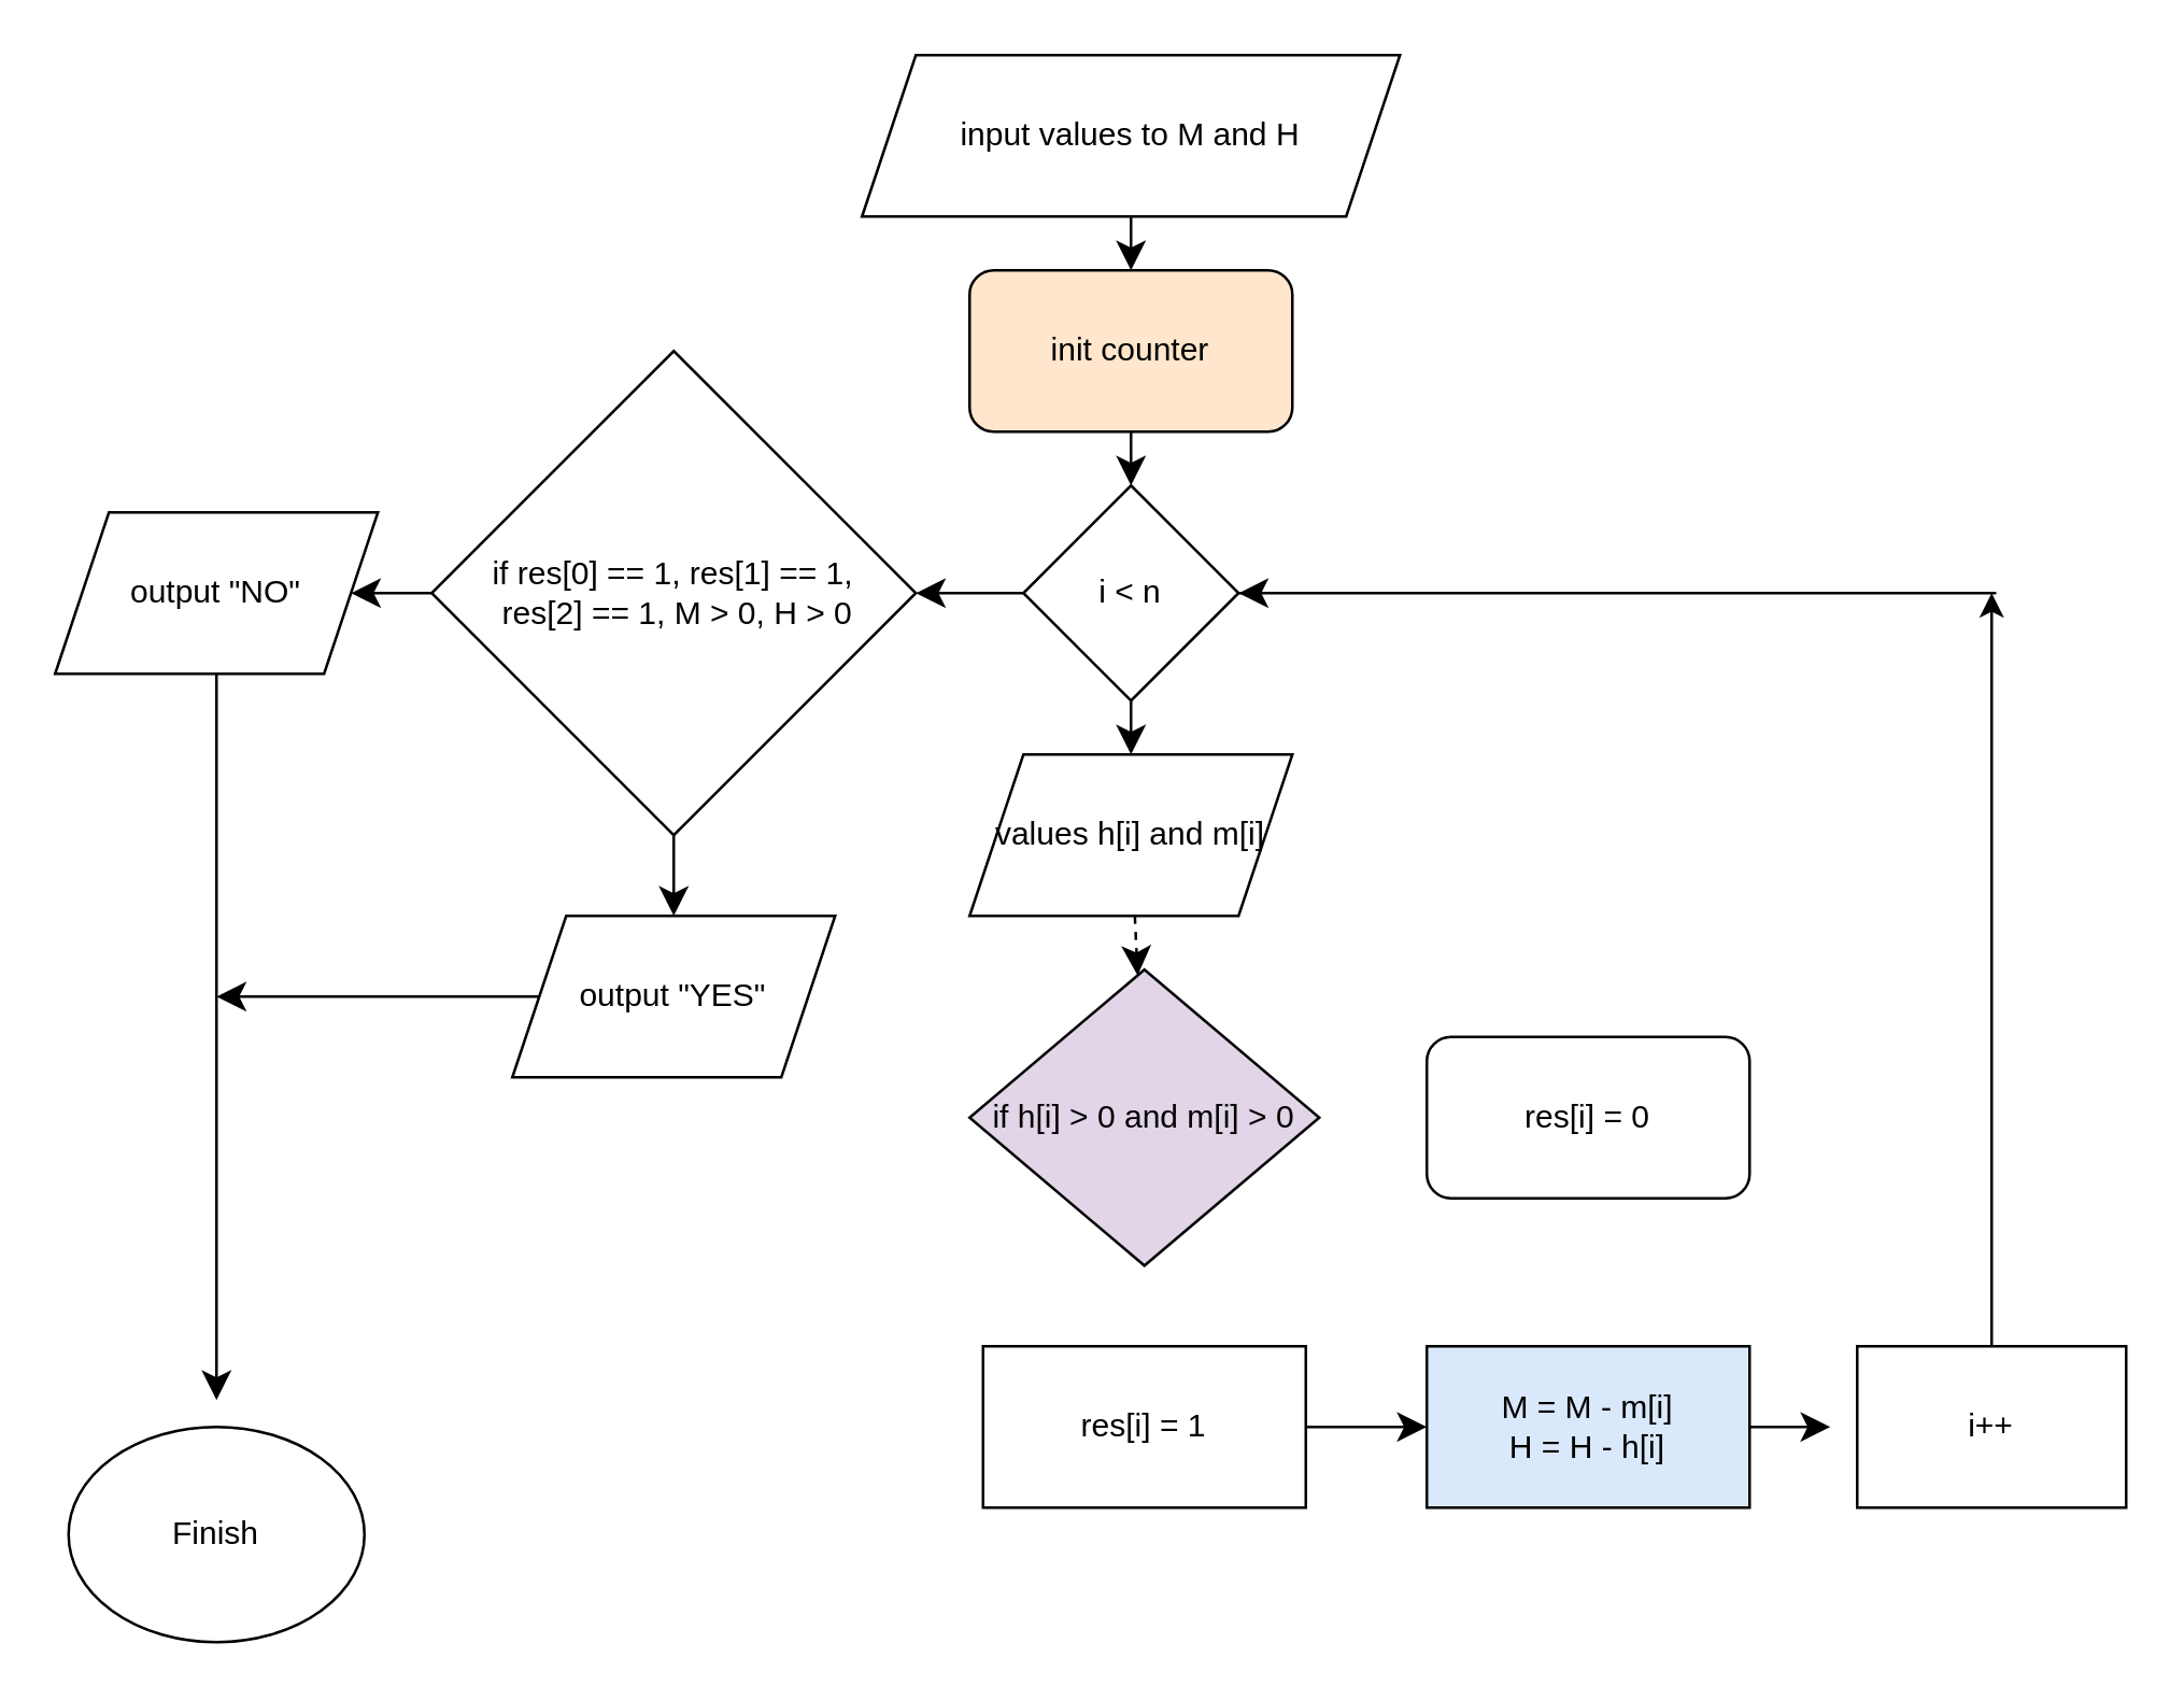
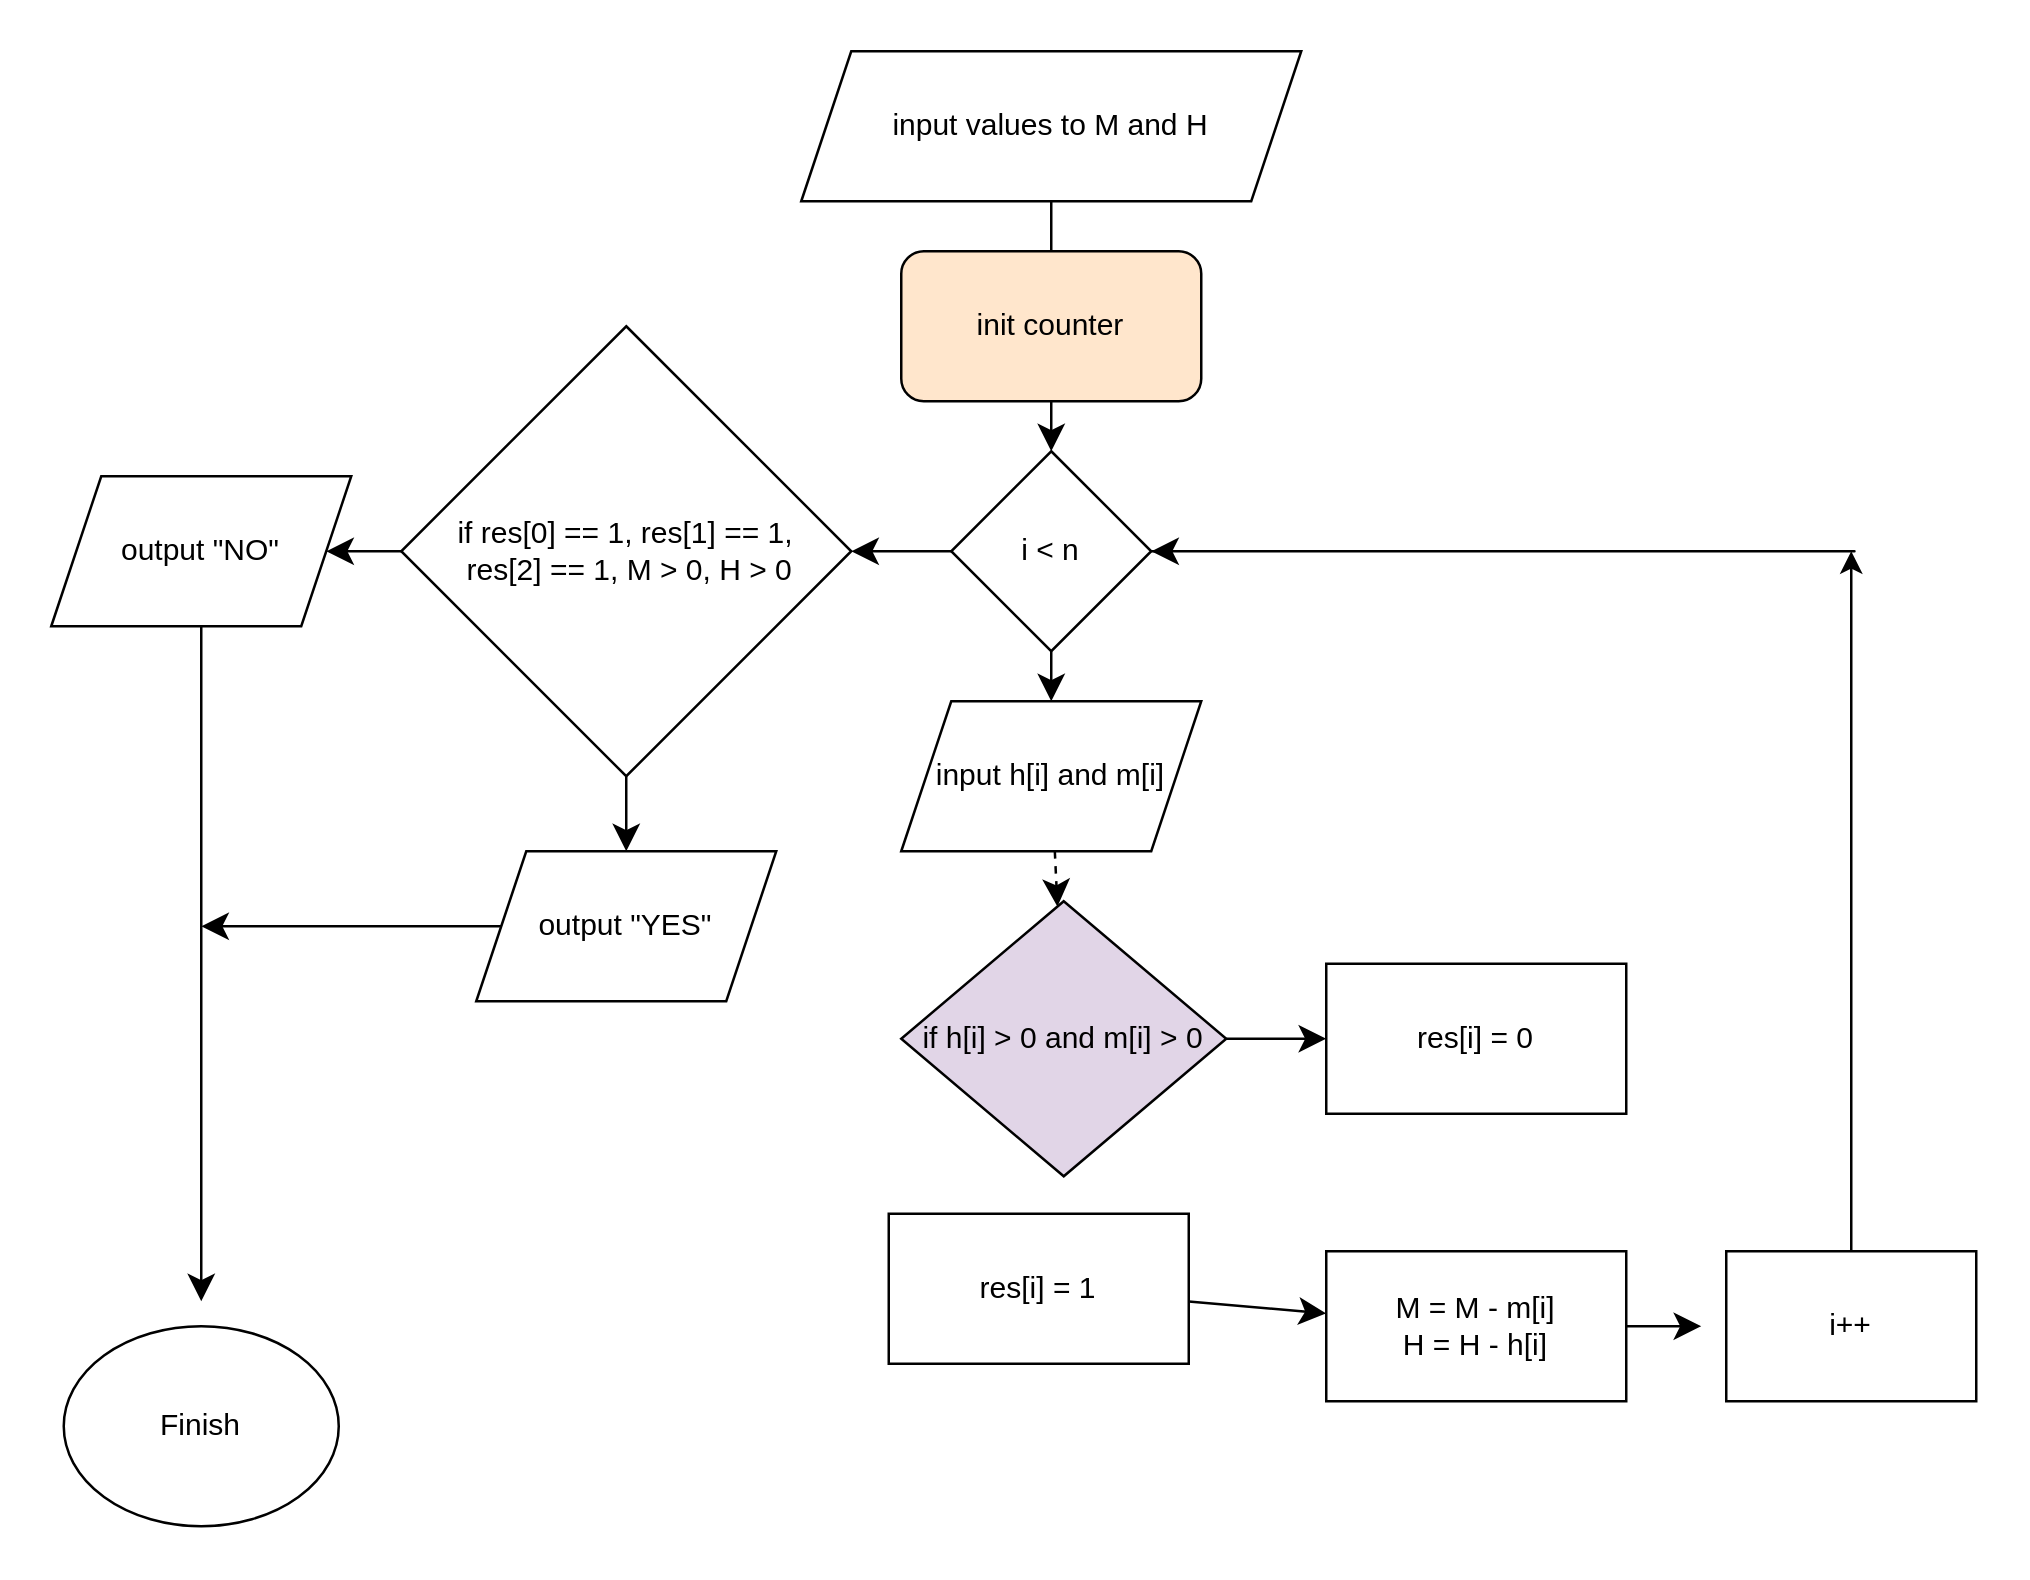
- <mxCell id="2" value="" style="edgeStyle=none;curved=1;rounded=0;orthogonalLoop=1;jettySize=auto;html=1;fontSize=12;startSize=8;endSize=8;" edge="1" parent="1" source="3" target="5"><mxGeometry relative="1" as="geometry" /></mxCell>
+ <mxCell id="2" value="" style="edgeStyle=none;curved=1;rounded=0;orthogonalLoop=1;jettySize=auto;html=1;fontSize=12;startSize=8;endSize=8;endArrow=none;" edge="1" parent="1" source="3" target="5"><mxGeometry relative="1" as="geometry" /></mxCell>
- <mxCell id="18" value="values h[i] and m[i]" style="shape=parallelogram;perimeter=parallelogramPerimeter;whiteSpace=wrap;html=1;fixedSize=1;" vertex="1" parent="1"><mxGeometry x="360" y="280" width="120" height="60" as="geometry" /></mxCell>
+ <mxCell id="18" value="input h[i] and m[i]" style="shape=parallelogram;perimeter=parallelogramPerimeter;whiteSpace=wrap;html=1;fixedSize=1;" vertex="1" parent="1"><mxGeometry x="360" y="280" width="120" height="60" as="geometry" /></mxCell>
+ <mxCell id="19" value="" style="edgeStyle=none;curved=1;rounded=0;orthogonalLoop=1;jettySize=auto;html=1;fontSize=12;startSize=8;endSize=8;" edge="1" parent="1" source="20" target="21"><mxGeometry relative="1" as="geometry" /></mxCell>
- <mxCell id="21" value="res[i] = 0" style="whiteSpace=wrap;html=1;rounded=1;" vertex="1" parent="1"><mxGeometry x="530" y="385" width="120" height="60" as="geometry" /></mxCell>
+ <mxCell id="21" value="res[i] = 0" style="whiteSpace=wrap;html=1;" vertex="1" parent="1"><mxGeometry x="530" y="385" width="120" height="60" as="geometry" /></mxCell>
- <mxCell id="23" value="res[i] = 1" style="whiteSpace=wrap;html=1;" vertex="1" parent="1"><mxGeometry x="365" y="500" width="120" height="60" as="geometry" /></mxCell>
+ <mxCell id="23" value="res[i] = 1" style="whiteSpace=wrap;html=1;" vertex="1" parent="1"><mxGeometry x="355" y="485" width="120" height="60" as="geometry" /></mxCell>
- <mxCell id="25" value="M = M - m[i]&lt;div&gt;H = H - h[i]&lt;/div&gt;" style="whiteSpace=wrap;html=1;fillColor=#dae8fc;" vertex="1" parent="1"><mxGeometry x="530" y="500" width="120" height="60" as="geometry" /></mxCell>
+ <mxCell id="25" value="M = M - m[i]&lt;div&gt;H = H - h[i]&lt;/div&gt;" style="whiteSpace=wrap;html=1;" vertex="1" parent="1"><mxGeometry x="530" y="500" width="120" height="60" as="geometry" /></mxCell>
